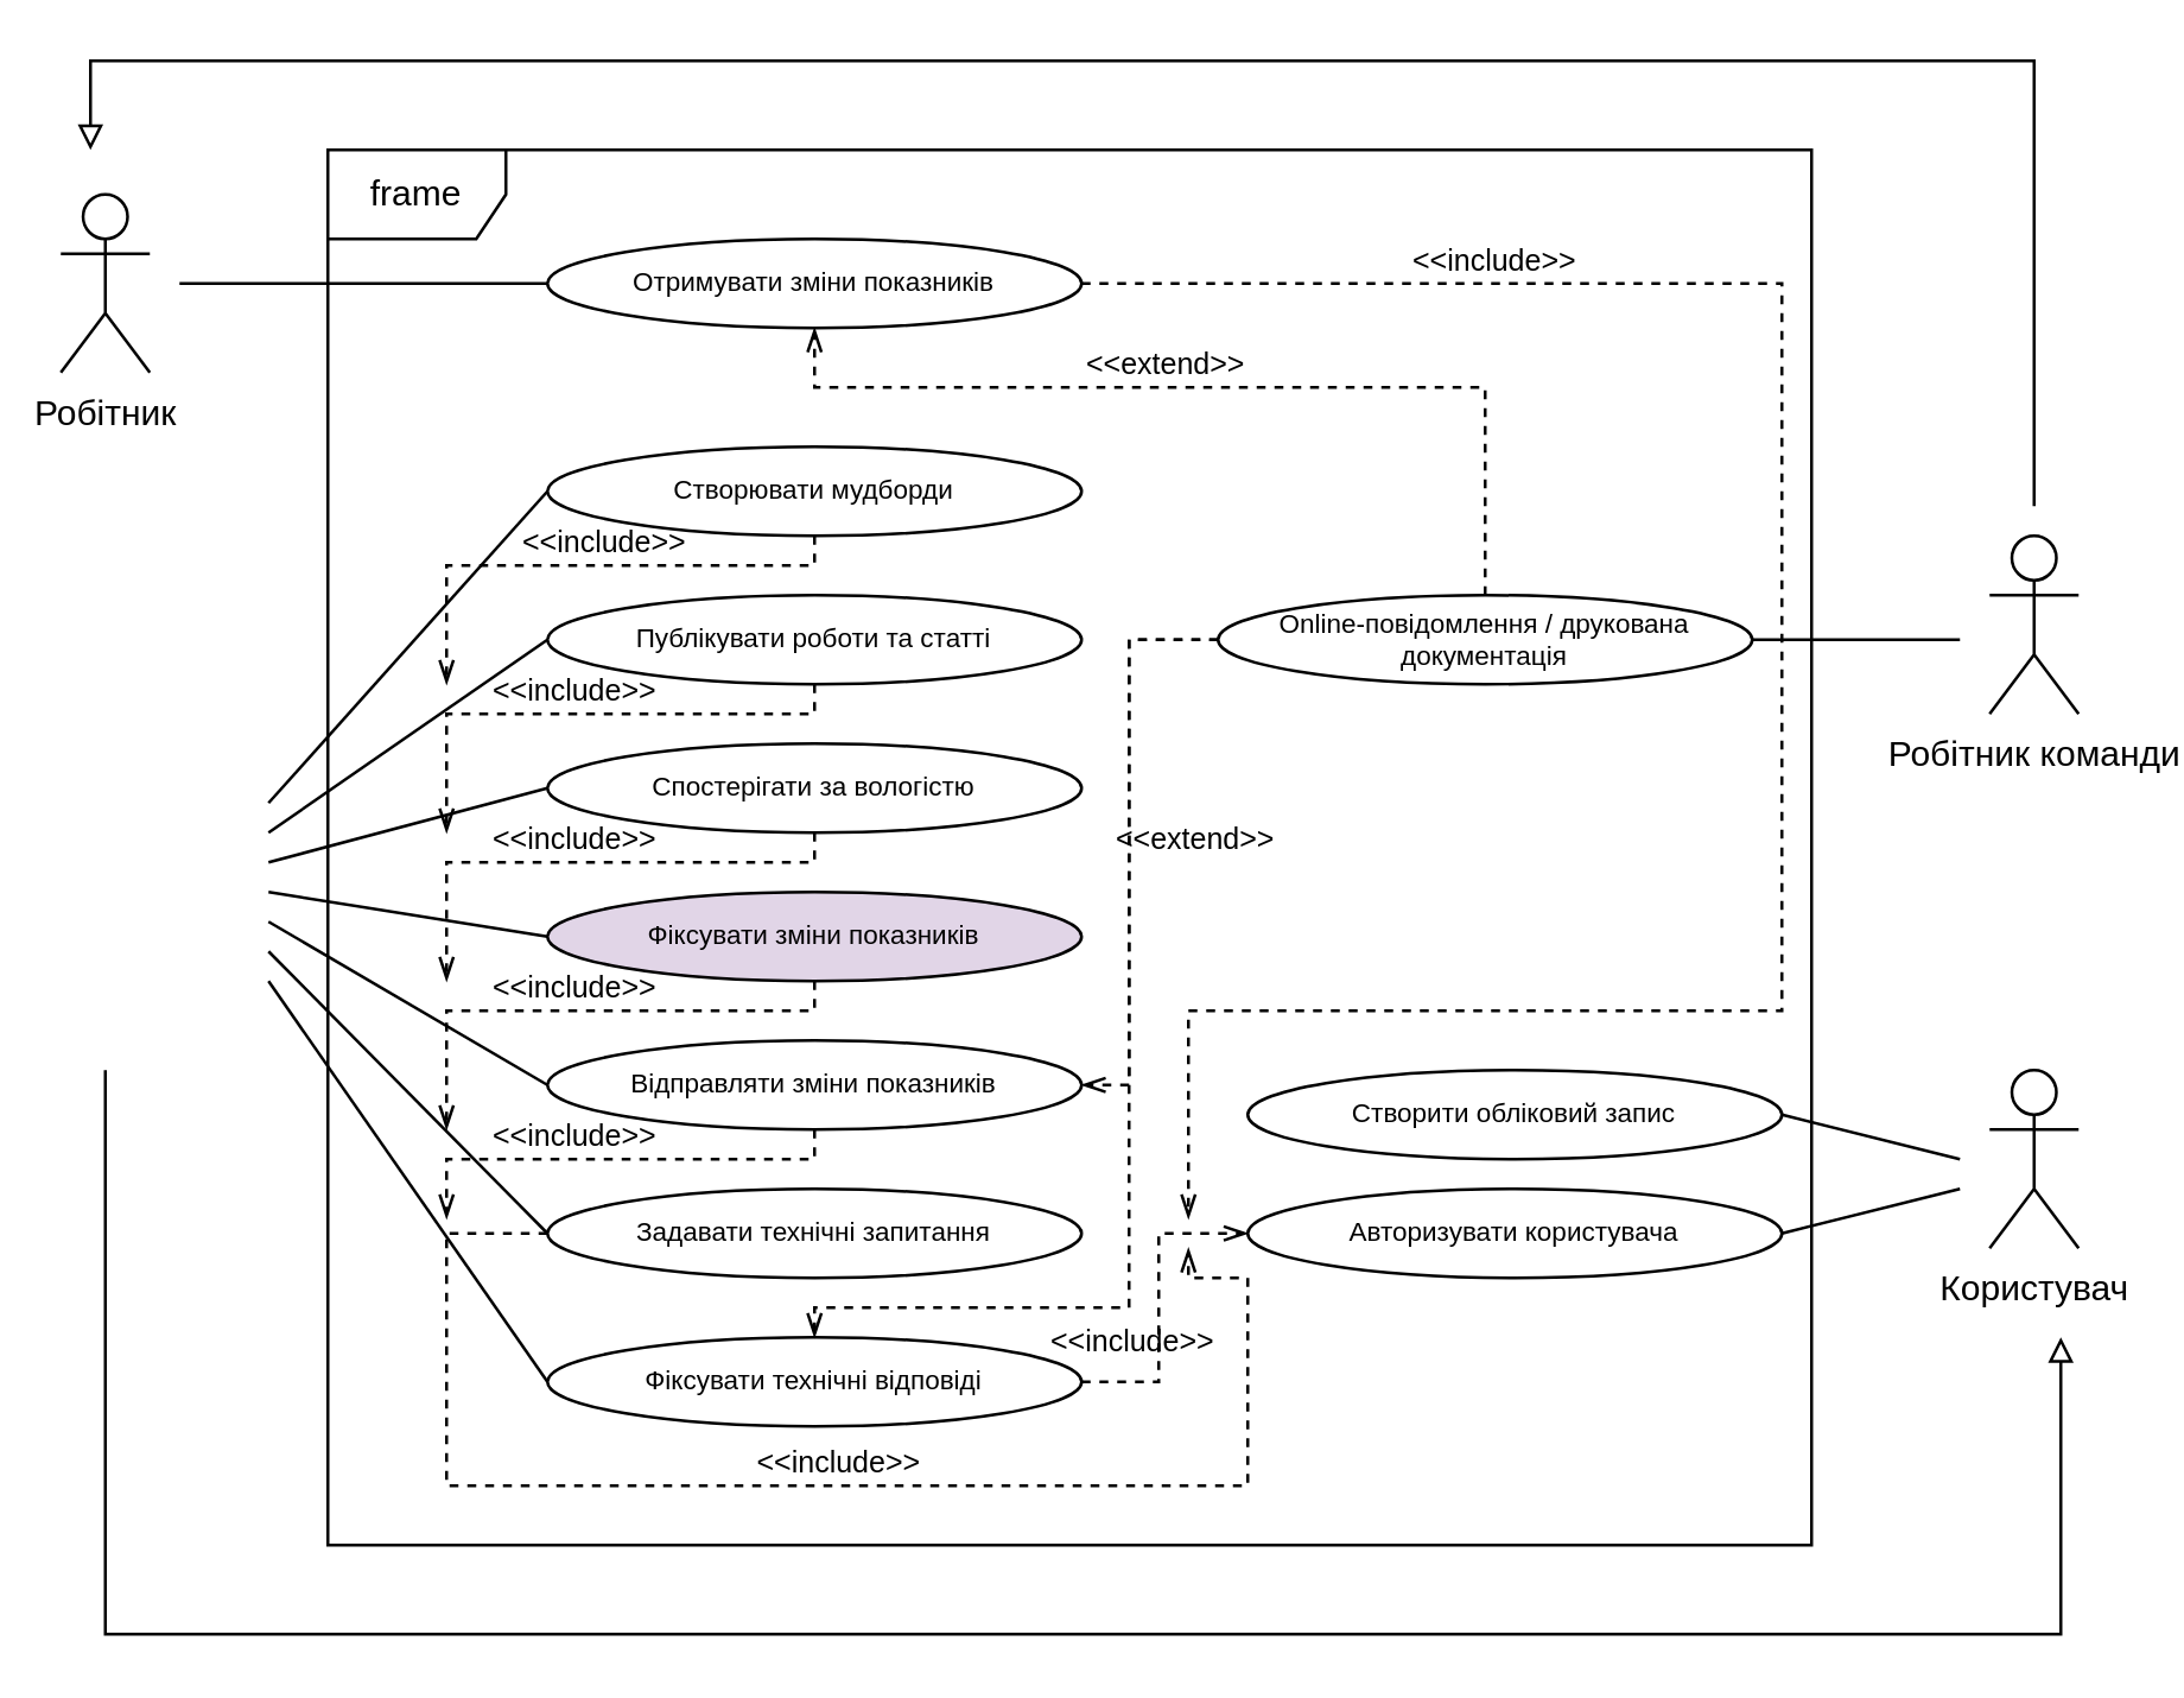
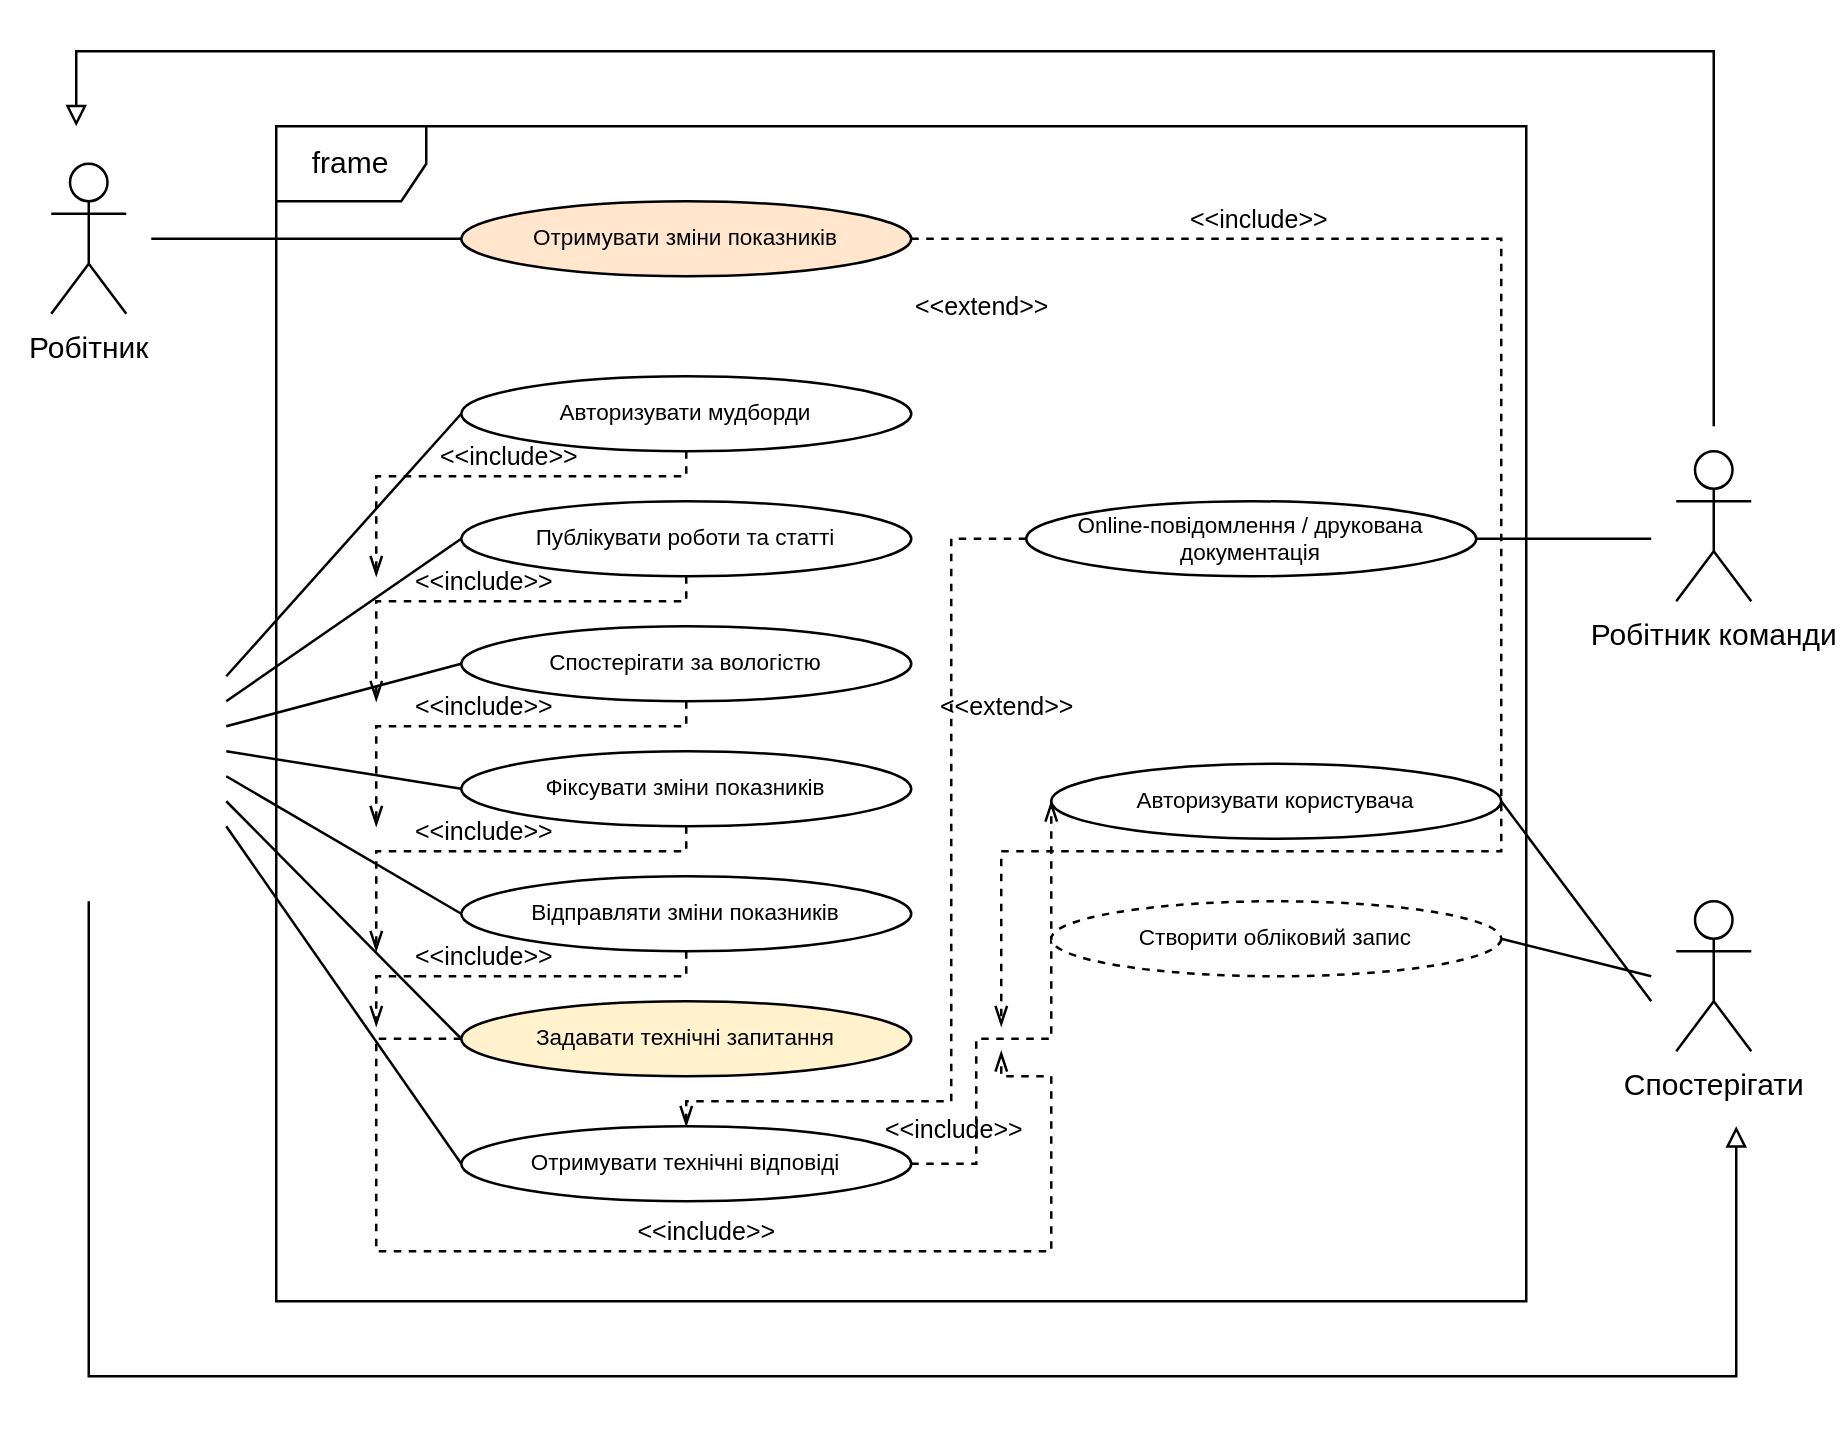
- <mxCell id="23" value="Отримувати зміни показників" style="ellipse;whiteSpace=wrap;html=1;align=center;fontSize=9;" parent="1" vertex="1"><mxGeometry x="184" y="80" width="180" height="30" as="geometry" /></mxCell>
+ <mxCell id="23" value="Отримувати зміни показників" style="ellipse;whiteSpace=wrap;html=1;align=center;fontSize=9;fillColor=#ffe6cc;" parent="1" vertex="1"><mxGeometry x="184" y="80" width="180" height="30" as="geometry" /></mxCell>
- <mxCell id="24" style="edgeStyle=orthogonalEdgeStyle;rounded=0;orthogonalLoop=1;jettySize=auto;html=1;exitX=0.5;exitY=0;exitDx=0;exitDy=0;entryX=0.5;entryY=1;entryDx=0;entryDy=0;dashed=1;fontSize=6;startArrow=none;startFill=0;endArrow=openThin;endFill=0;" parent="1" source="27" target="23" edge="1"><mxGeometry relative="1" as="geometry"><Array as="points"><mxPoint x="500" y="130" /><mxPoint x="274" y="130" /></Array></mxGeometry></mxCell>
- <mxCell id="9" value="Створювати мудборди" style="ellipse;whiteSpace=wrap;html=1;align=center;fontSize=9;" parent="1" vertex="1"><mxGeometry x="184" y="150" width="180" height="30" as="geometry" /></mxCell>
+ <mxCell id="9" value="Авторизувати мудборди" style="ellipse;whiteSpace=wrap;html=1;align=center;fontSize=9;" parent="1" vertex="1"><mxGeometry x="184" y="150" width="180" height="30" as="geometry" /></mxCell>
- <mxCell id="15" value="Фіксувати зміни показників" style="ellipse;whiteSpace=wrap;html=1;align=center;fontSize=9;fillColor=#e1d5e7;" parent="1" vertex="1"><mxGeometry x="184" y="300" width="180" height="30" as="geometry" /></mxCell>
+ <mxCell id="15" value="Фіксувати зміни показників" style="ellipse;whiteSpace=wrap;html=1;align=center;fontSize=9;" parent="1" vertex="1"><mxGeometry x="184" y="300" width="180" height="30" as="geometry" /></mxCell>
- <mxCell id="26" style="edgeStyle=orthogonalEdgeStyle;rounded=0;orthogonalLoop=1;jettySize=auto;html=1;entryX=1;entryY=0.5;entryDx=0;entryDy=0;dashed=1;fontSize=6;startArrow=none;startFill=0;endArrow=openThin;endFill=0;" parent="1" source="27" target="17" edge="1"><mxGeometry relative="1" as="geometry"><Array as="points"><mxPoint x="380" y="215" /><mxPoint x="380" y="365" /></Array></mxGeometry></mxCell>
- <mxCell id="29" value="&lt;font style=&quot;font-size: 9px;&quot;&gt;Створити обліковий запис&lt;/font&gt;" style="ellipse;whiteSpace=wrap;html=1;align=center;fontSize=9;" parent="1" vertex="1"><mxGeometry x="420" y="360" width="180" height="30" as="geometry" /></mxCell>
+ <mxCell id="29" value="&lt;font style=&quot;font-size: 9px;&quot;&gt;Створити обліковий запис&lt;/font&gt;" style="ellipse;whiteSpace=wrap;html=1;align=center;fontSize=9;dashed=1;" parent="1" vertex="1"><mxGeometry x="420" y="360" width="180" height="30" as="geometry" /></mxCell>
- <mxCell id="19" value="Задавати технічні запитання" style="ellipse;whiteSpace=wrap;html=1;align=center;fontSize=9;" parent="1" vertex="1"><mxGeometry x="184" y="400" width="180" height="30" as="geometry" /></mxCell>
+ <mxCell id="19" value="Задавати технічні запитання" style="ellipse;whiteSpace=wrap;html=1;align=center;fontSize=9;fillColor=#fff2cc;" parent="1" vertex="1"><mxGeometry x="184" y="400" width="180" height="30" as="geometry" /></mxCell>
- <mxCell id="28" value="&lt;font style=&quot;font-size: 9px;&quot;&gt;Авторизувати користувача&lt;/font&gt;" style="ellipse;whiteSpace=wrap;html=1;align=center;fontSize=9;" parent="1" vertex="1"><mxGeometry x="420" y="400" width="180" height="30" as="geometry" /></mxCell>
+ <mxCell id="28" value="&lt;font style=&quot;font-size: 9px;&quot;&gt;Авторизувати користувача&lt;/font&gt;" style="ellipse;whiteSpace=wrap;html=1;align=center;fontSize=9;" parent="1" vertex="1"><mxGeometry x="420" y="305" width="180" height="30" as="geometry" /></mxCell>
- <mxCell id="6" value="Користувач" style="shape=umlActor;verticalLabelPosition=bottom;verticalAlign=top;html=1;" parent="1" vertex="1"><mxGeometry x="670" y="360" width="30" height="60" as="geometry" /></mxCell>
+ <mxCell id="6" value="Спостерігати" style="shape=umlActor;verticalLabelPosition=bottom;verticalAlign=top;html=1;" parent="1" vertex="1"><mxGeometry x="670" y="360" width="30" height="60" as="geometry" /></mxCell>
- <mxCell id="21" value="Фіксувати технічні відповіді" style="ellipse;whiteSpace=wrap;html=1;align=center;fontSize=9;" parent="1" vertex="1"><mxGeometry x="184" y="450" width="180" height="30" as="geometry" /></mxCell>
+ <mxCell id="21" value="Отримувати технічні відповіді" style="ellipse;whiteSpace=wrap;html=1;align=center;fontSize=9;" parent="1" vertex="1"><mxGeometry x="184" y="450" width="180" height="30" as="geometry" /></mxCell>
